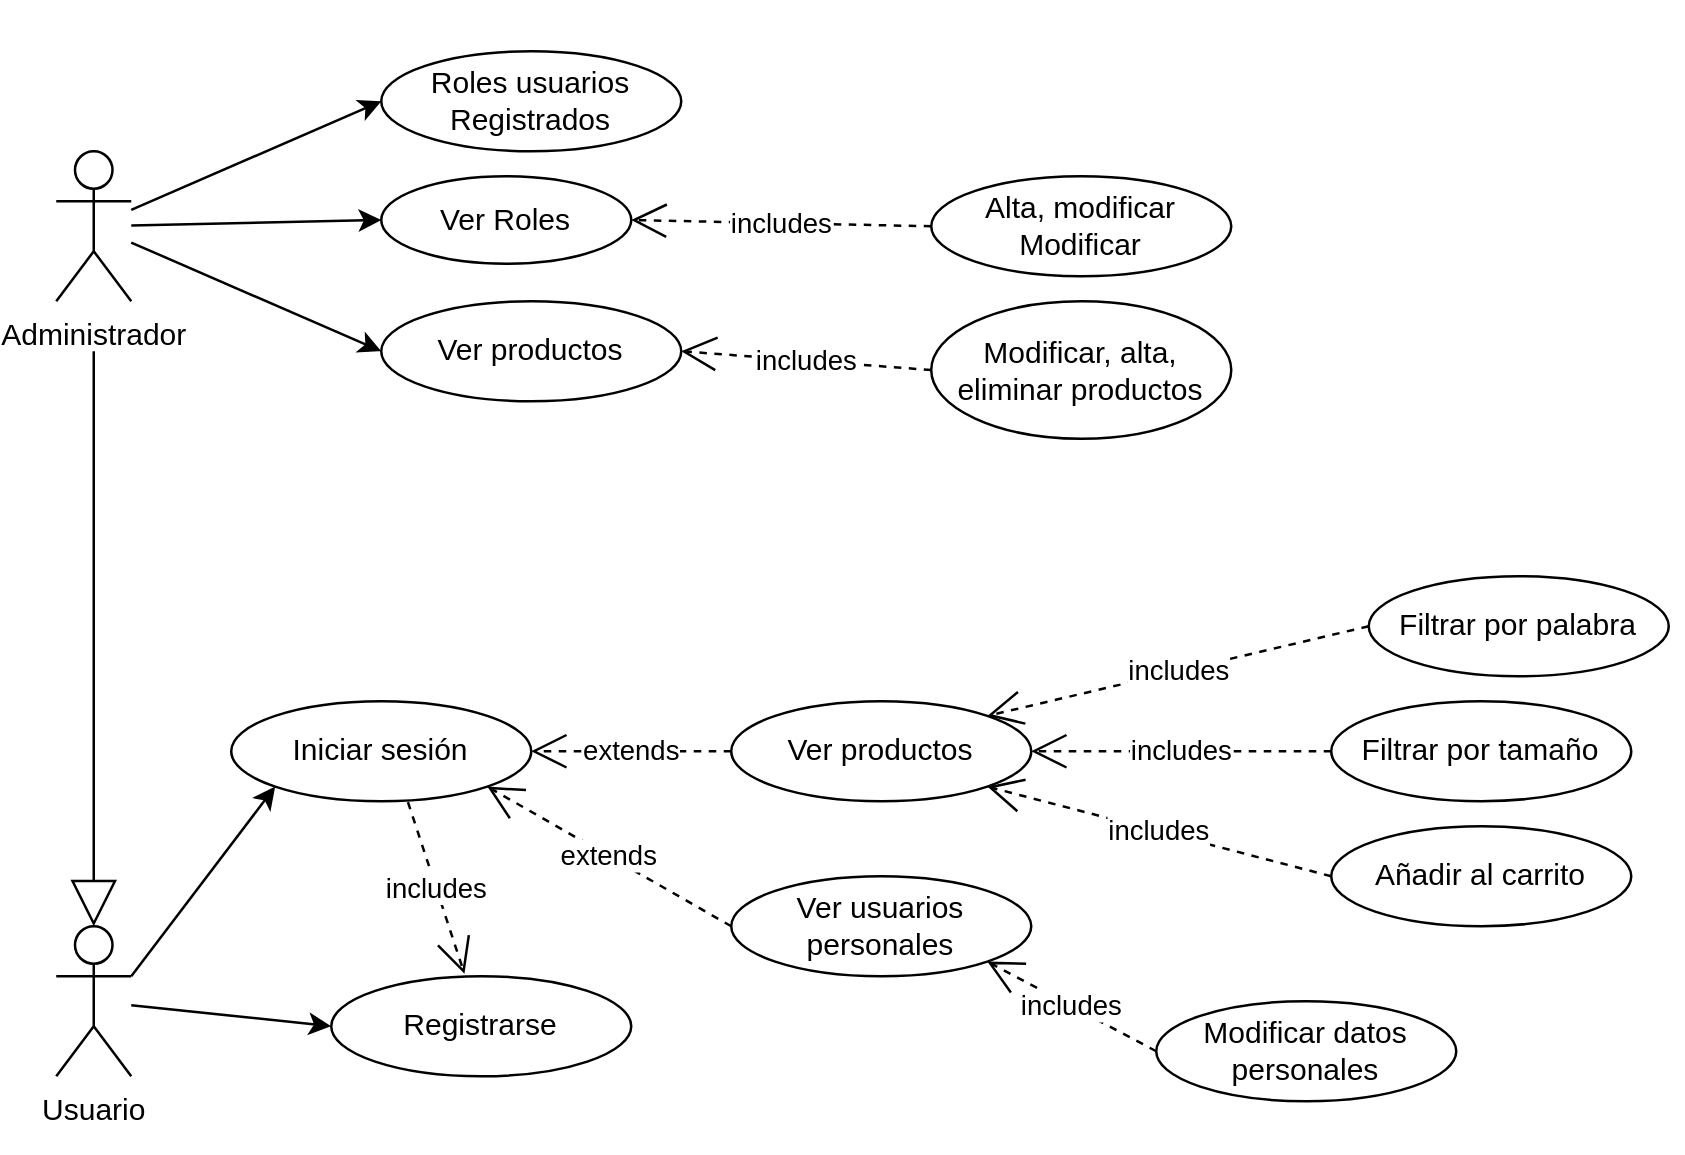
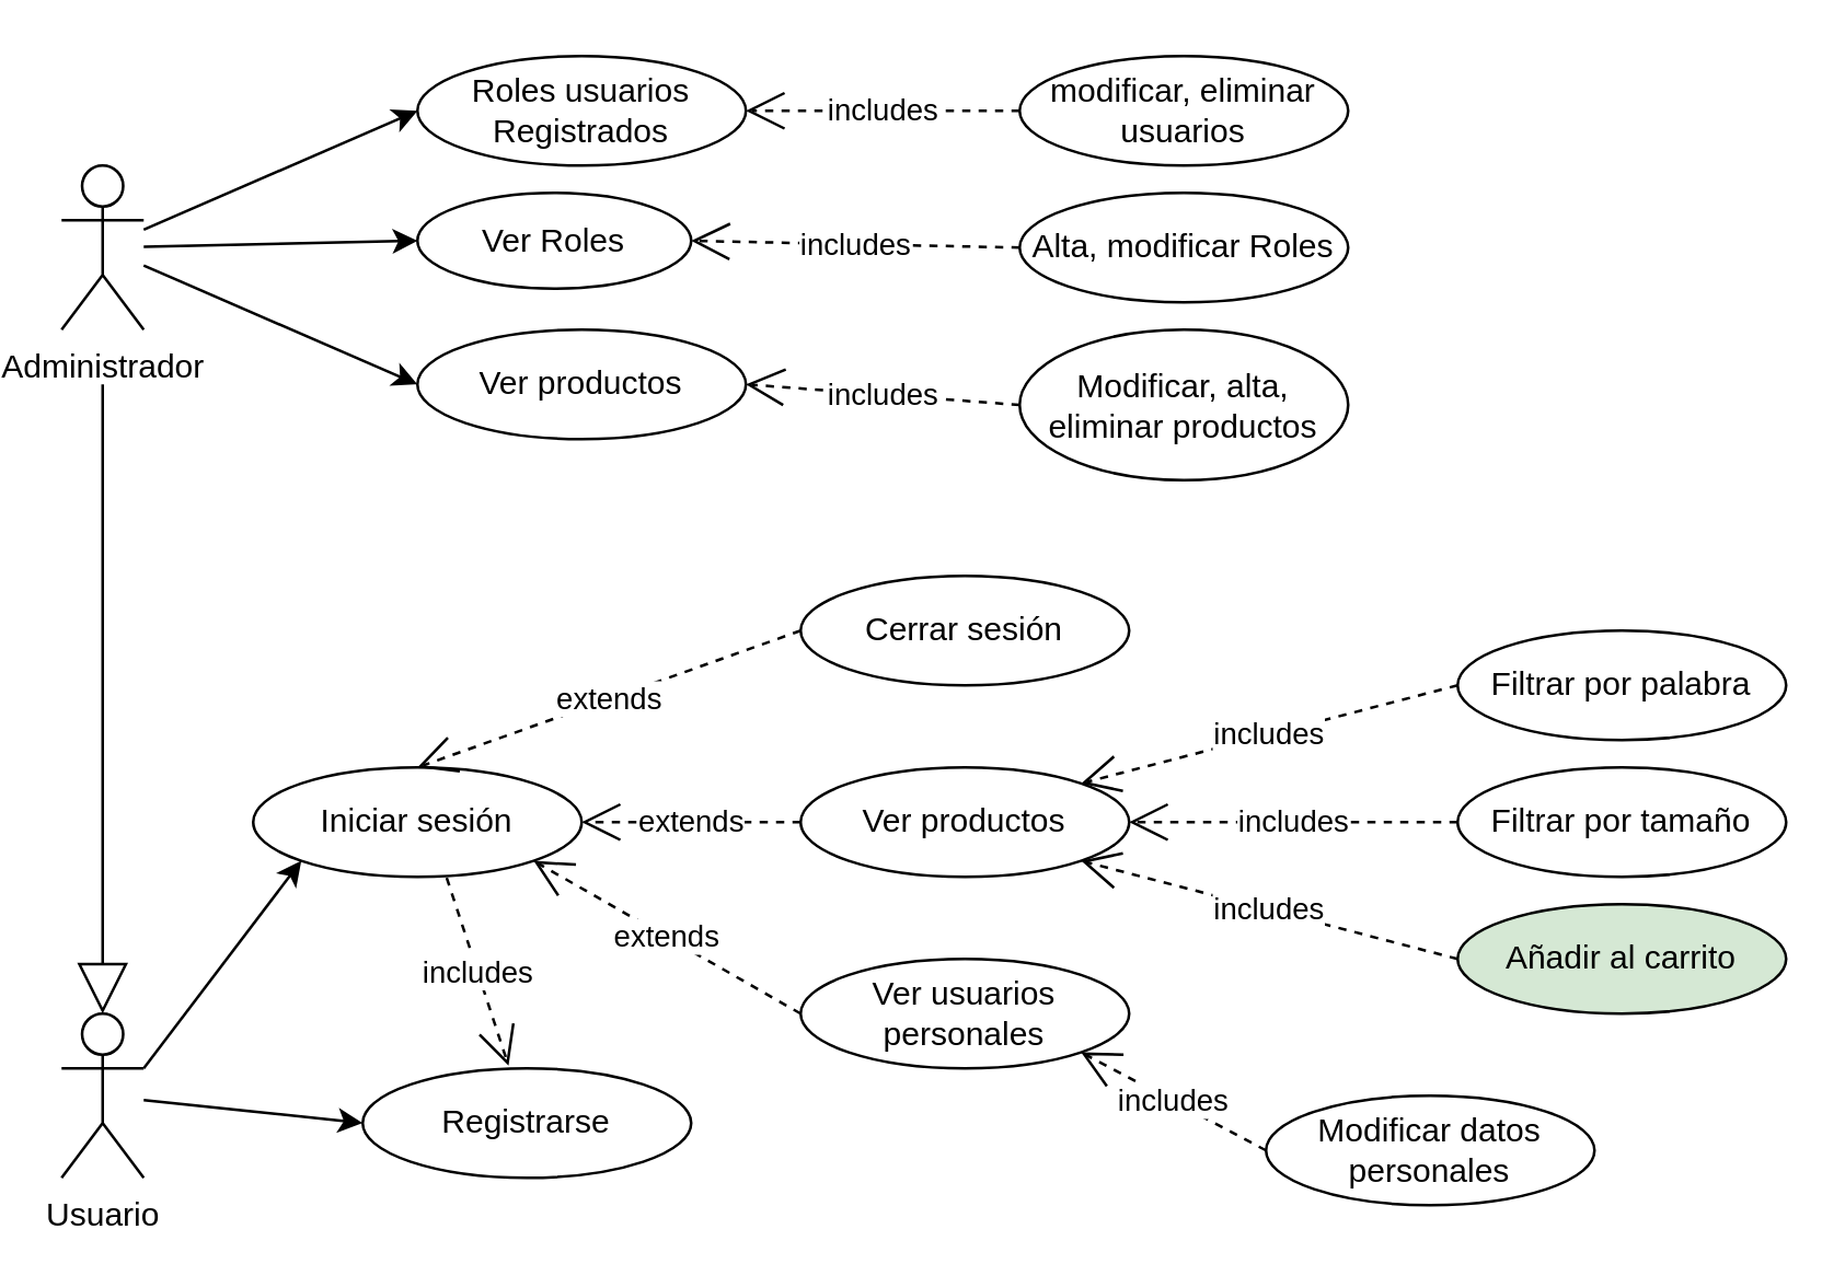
+ <mxCell id="24" value="includes" style="endArrow=open;endSize=12;dashed=1;html=1;rounded=0;exitX=0;exitY=0.5;exitDx=0;exitDy=0;entryX=1;entryY=0.5;entryDx=0;entryDy=0;" parent="1" edge="1" target="11" source="13"><mxGeometry width="160" relative="1" as="geometry"><mxPoint x="240" y="-60" as="sourcePoint" /><mxPoint x="400" y="-60" as="targetPoint" /></mxGeometry></mxCell>
+ <mxCell id="13" value="modificar, eliminar usuarios" style="ellipse;whiteSpace=wrap;html=1;" parent="1" vertex="1"><mxGeometry x="370" y="20" width="120" height="40" as="geometry" /></mxCell>
- <mxCell id="14" value="Alta, modificar Modificar" style="ellipse;whiteSpace=wrap;html=1;" parent="1" vertex="1"><mxGeometry x="370" y="70" width="120" height="40" as="geometry" /></mxCell>
+ <mxCell id="14" value="Alta, modificar Roles" style="ellipse;whiteSpace=wrap;html=1;" parent="1" vertex="1"><mxGeometry x="370" y="70" width="120" height="40" as="geometry" /></mxCell>
+ <mxCell id="6" value="Cerrar sesión" style="ellipse;whiteSpace=wrap;html=1;" parent="1" vertex="1"><mxGeometry x="290" y="210" width="120" height="40" as="geometry" /></mxCell>
+ <mxCell id="27" value="extends" style="endArrow=open;endSize=12;dashed=1;html=1;rounded=0;exitX=0;exitY=0.5;exitDx=0;exitDy=0;entryX=0.5;entryY=0;entryDx=0;entryDy=0;" edge="1" parent="1" source="6" target="3"><mxGeometry width="160" relative="1" as="geometry"><mxPoint x="260" y="229.5" as="sourcePoint" /><mxPoint x="160" y="229.5" as="targetPoint" /></mxGeometry></mxCell>
- <mxCell id="8" value="Filtrar por palabra" style="ellipse;whiteSpace=wrap;html=1;" parent="1" vertex="1"><mxGeometry x="545" y="230" width="120" height="40" as="geometry" /></mxCell>
+ <mxCell id="8" value="Filtrar por palabra" style="ellipse;whiteSpace=wrap;html=1;" parent="1" vertex="1"><mxGeometry x="530" y="230" width="120" height="40" as="geometry" /></mxCell>
- <mxCell id="10" value="Añadir al carrito" style="ellipse;whiteSpace=wrap;html=1;" parent="1" vertex="1"><mxGeometry x="530" y="330" width="120" height="40" as="geometry" /></mxCell>
+ <mxCell id="10" value="Añadir al carrito" style="ellipse;whiteSpace=wrap;html=1;fillColor=#d5e8d4;" parent="1" vertex="1"><mxGeometry x="530" y="330" width="120" height="40" as="geometry" /></mxCell>
